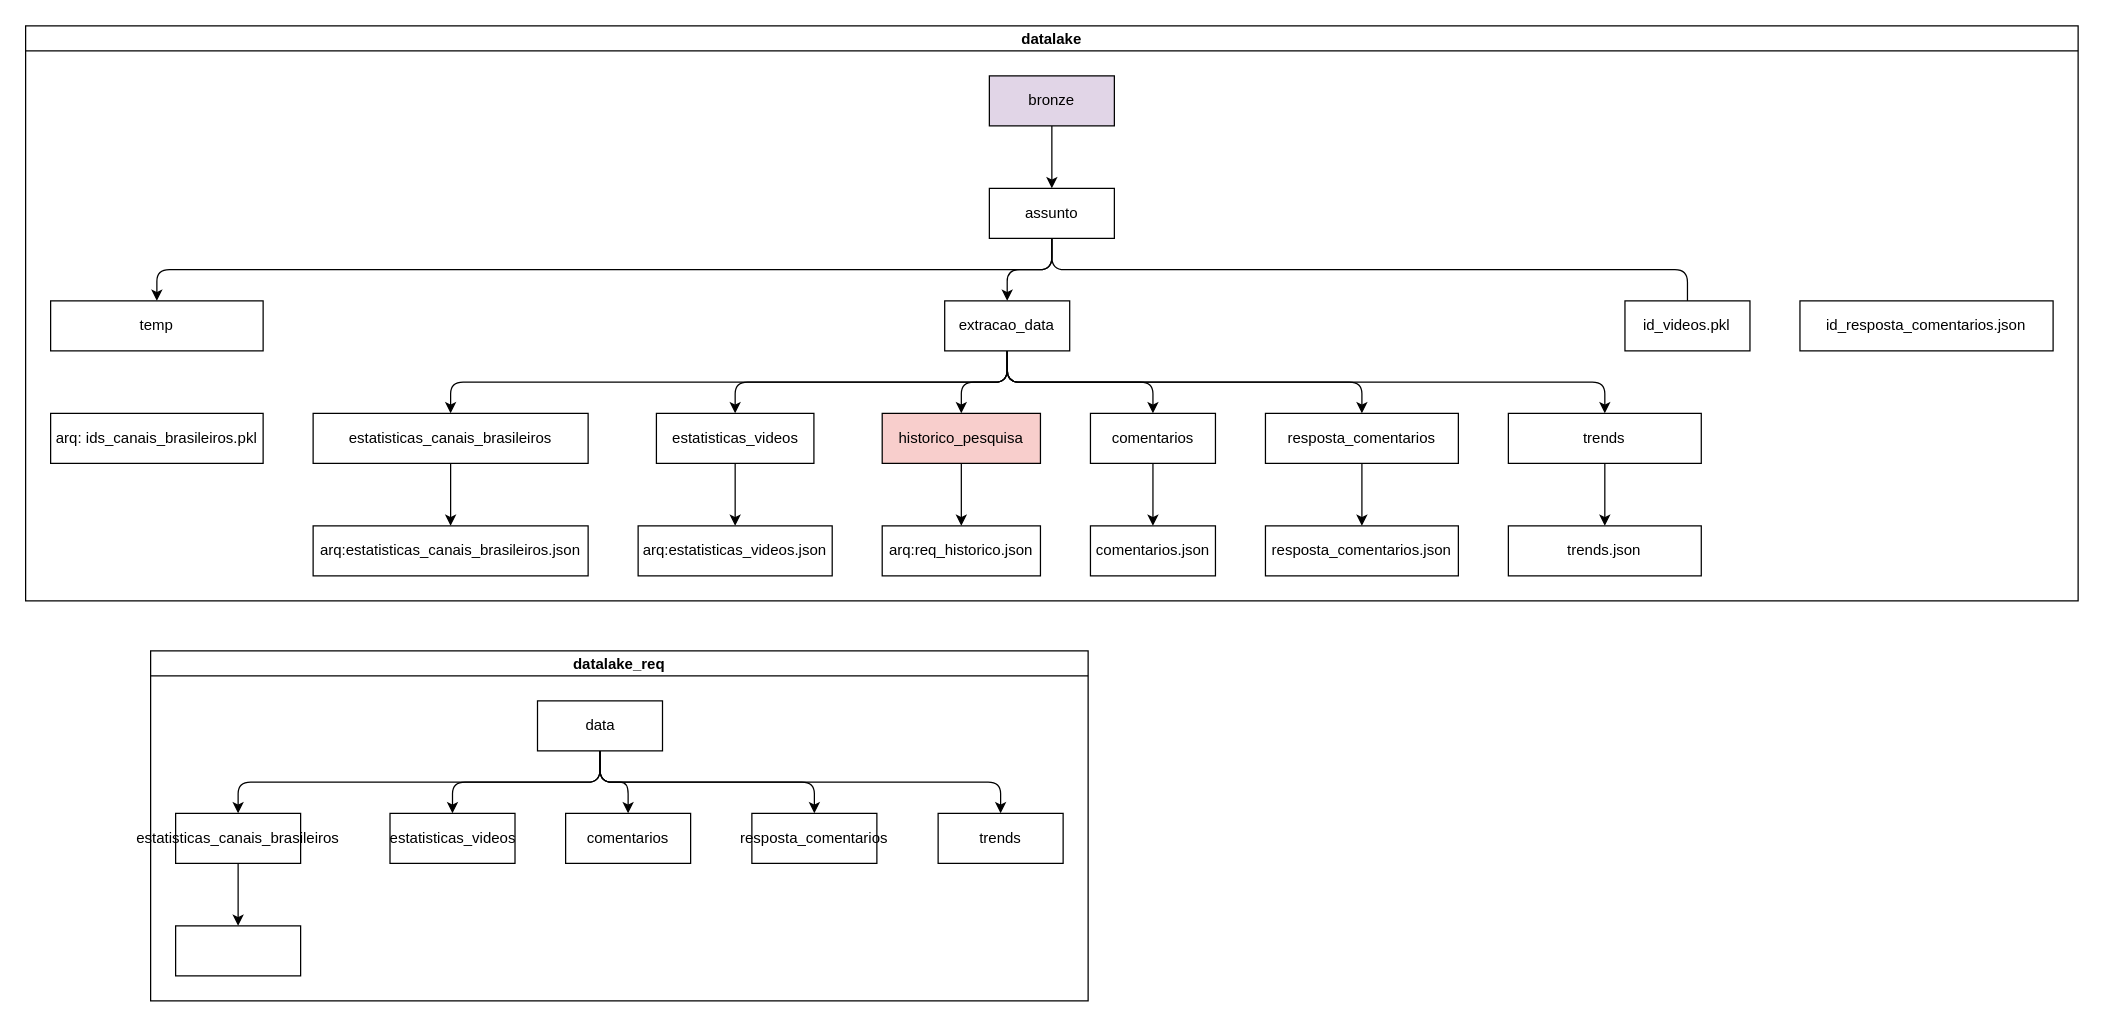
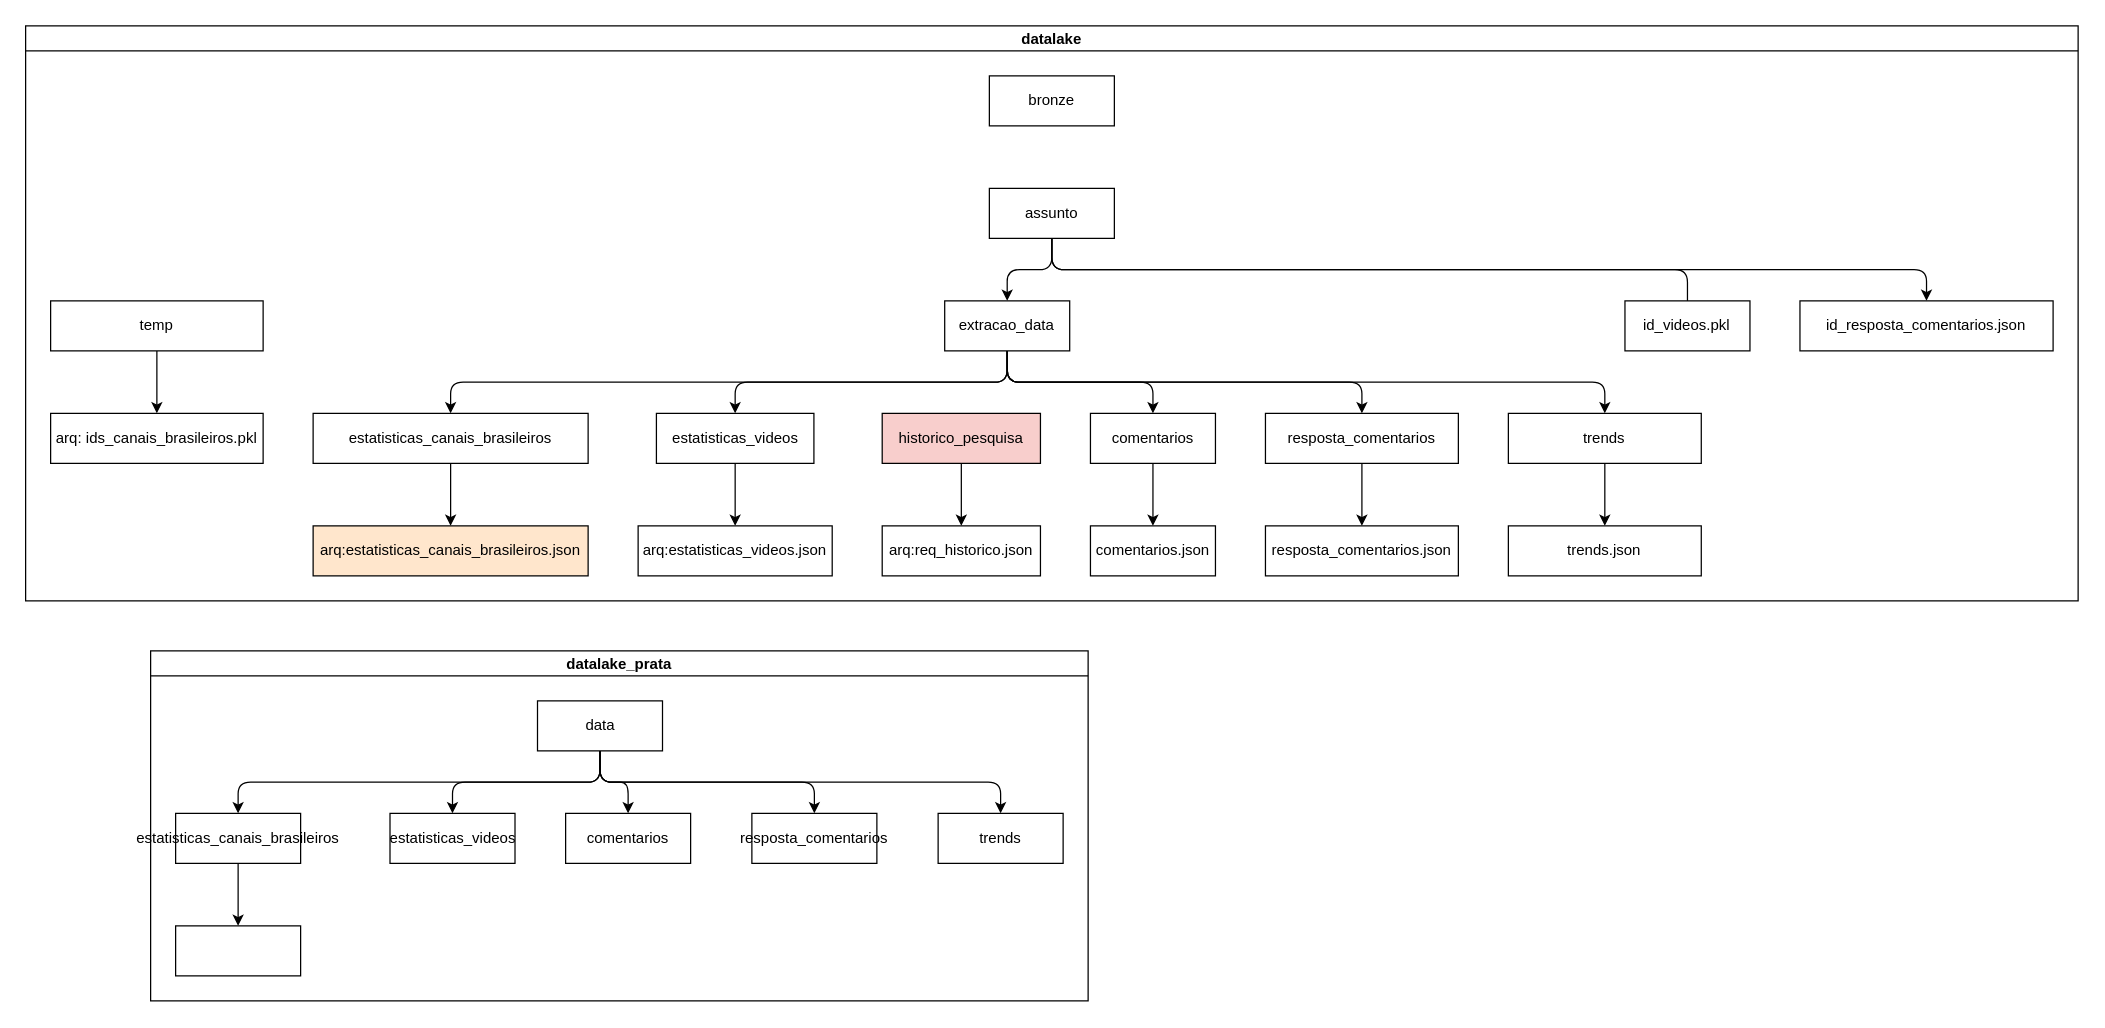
- <mxCell id="3" value="bronze" style="whiteSpace=wrap;html=1;fillColor=#e1d5e7;" parent="2" vertex="1"><mxGeometry x="770.989" y="40" width="100" height="40" as="geometry" /></mxCell>
+ <mxCell id="3" value="bronze" style="whiteSpace=wrap;html=1;" parent="2" vertex="1"><mxGeometry x="770.989" y="40" width="100" height="40" as="geometry" /></mxCell>
- <mxCell id="5" value="" style="edgeStyle=elbowEdgeStyle;elbow=vertical;html=1;rounded=1;curved=0;sourcePerimeterSpacing=0;targetPerimeterSpacing=0;startSize=6;endSize=6;" parent="2" source="3" target="4" edge="1"><mxGeometry relative="1" as="geometry" /></mxCell>
- <mxCell id="6" value="" style="edgeStyle=elbowEdgeStyle;elbow=vertical;html=1;rounded=1;curved=0;sourcePerimeterSpacing=0;targetPerimeterSpacing=0;startSize=6;endSize=6;" parent="2" source="4" target="7" edge="1"><mxGeometry relative="1" as="geometry"><mxPoint x="-5781.254" y="140" as="sourcePoint" /></mxGeometry></mxCell>
+ <mxCell id="28" value="" style="edgeStyle=elbowEdgeStyle;elbow=vertical;html=1;rounded=1;curved=0;sourcePerimeterSpacing=0;targetPerimeterSpacing=0;startSize=6;endSize=6;" parent="2" source="4" target="29" edge="1"><mxGeometry relative="1" as="geometry"><mxPoint x="-3580.254" y="240" as="sourcePoint" /></mxGeometry></mxCell>
+ <mxCell id="38" value="" style="edgeStyle=elbowEdgeStyle;elbow=vertical;html=1;rounded=1;curved=0;sourcePerimeterSpacing=0;targetPerimeterSpacing=0;startSize=6;endSize=6;" parent="2" source="7" target="39" edge="1"><mxGeometry relative="1" as="geometry"><mxPoint x="-131.463" y="210" as="sourcePoint" /></mxGeometry></mxCell>
- <mxCell id="16" value="" style="edgeStyle=elbowEdgeStyle;elbow=vertical;html=1;rounded=1;curved=0;sourcePerimeterSpacing=0;targetPerimeterSpacing=0;startSize=6;endSize=6;" parent="2" source="9" target="17" edge="1"><mxGeometry relative="1" as="geometry"><mxPoint x="-4350.054" y="240" as="sourcePoint" /></mxGeometry></mxCell>
- <mxCell id="23" value="arq:estatisticas_canais_brasileiros.json" style="whiteSpace=wrap;html=1;" parent="2" vertex="1"><mxGeometry x="230" y="400" width="220" height="40" as="geometry" /></mxCell>
+ <mxCell id="23" value="arq:estatisticas_canais_brasileiros.json" style="whiteSpace=wrap;html=1;fillColor=#ffe6cc;" parent="2" vertex="1"><mxGeometry x="230" y="400" width="220" height="40" as="geometry" /></mxCell>
- <mxCell id="40" value="datalake_req" style="swimlane;startSize=20;horizontal=1;childLayout=treeLayout;horizontalTree=0;sortEdges=1;resizable=0;containerType=tree;fontSize=12;" parent="1" vertex="1"><mxGeometry x="120" y="520" width="750" height="280" as="geometry" /></mxCell>
+ <mxCell id="40" value="datalake_prata" style="swimlane;startSize=20;horizontal=1;childLayout=treeLayout;horizontalTree=0;sortEdges=1;resizable=0;containerType=tree;fontSize=12;" parent="1" vertex="1"><mxGeometry x="120" y="520" width="750" height="280" as="geometry" /></mxCell>
